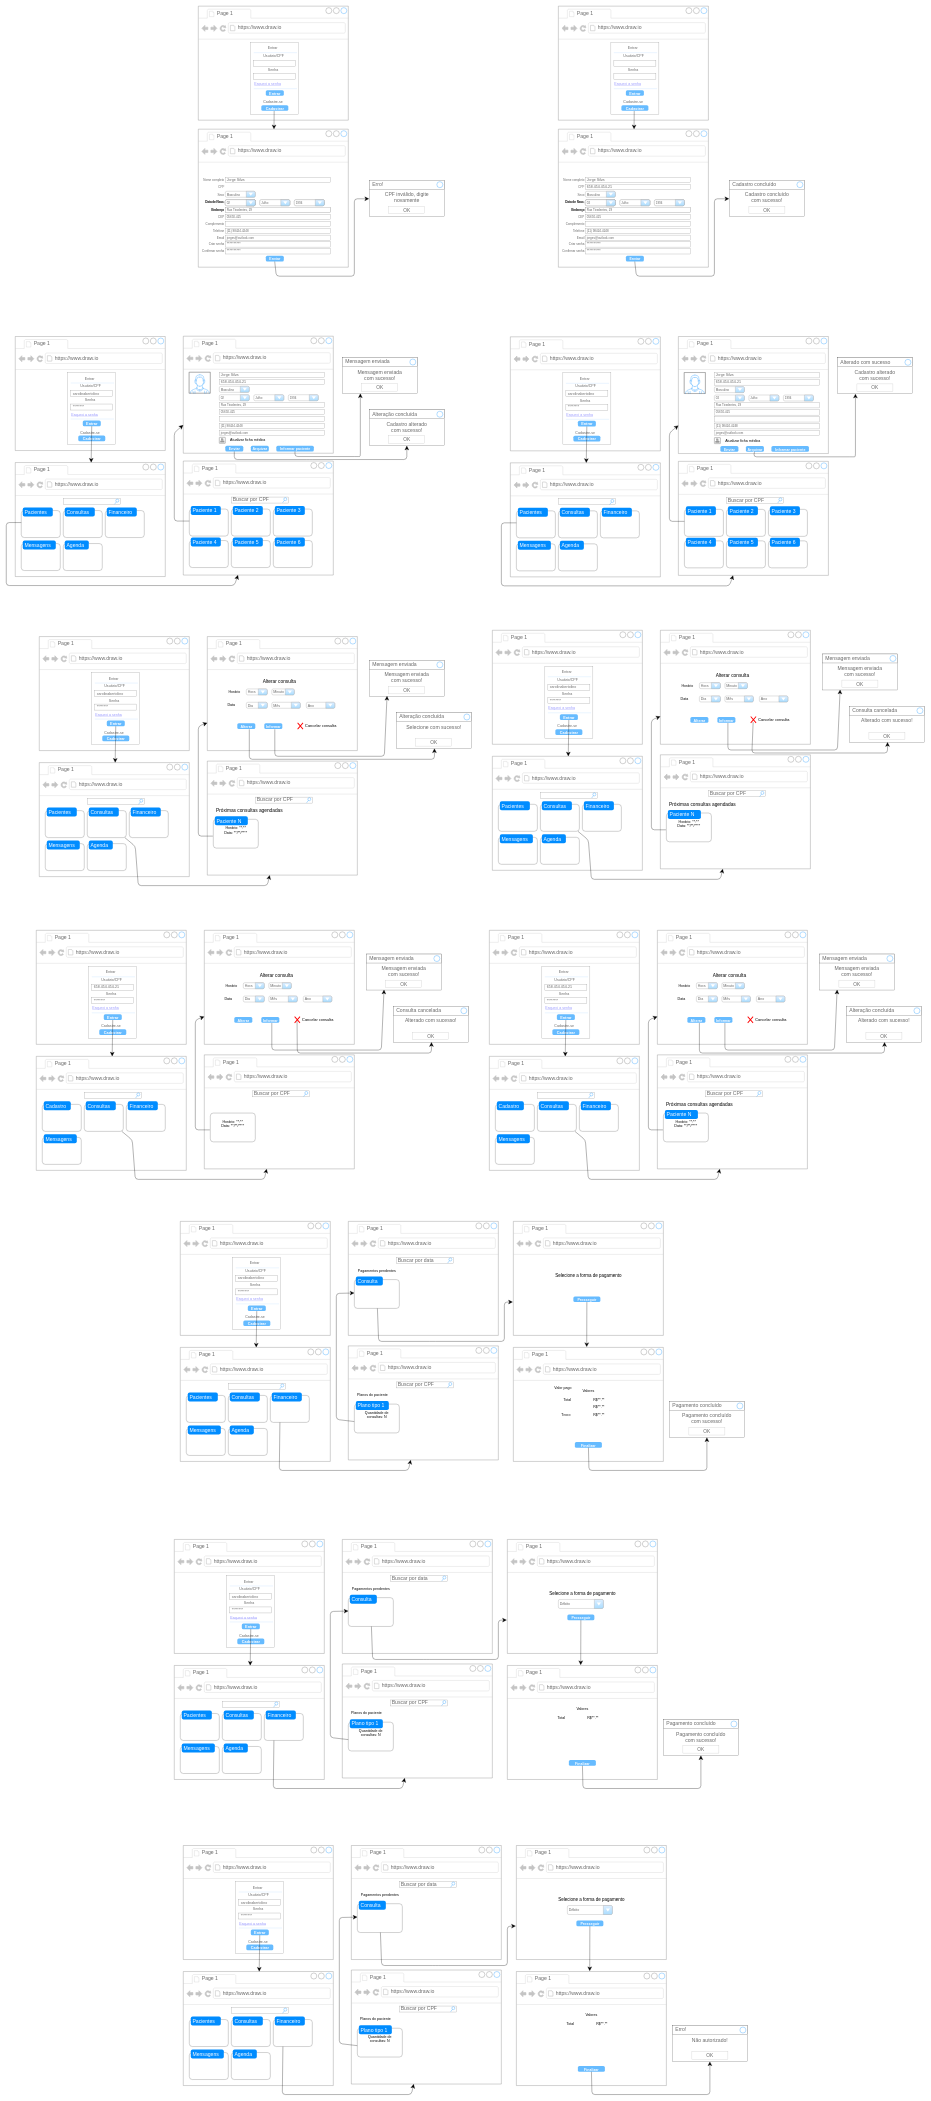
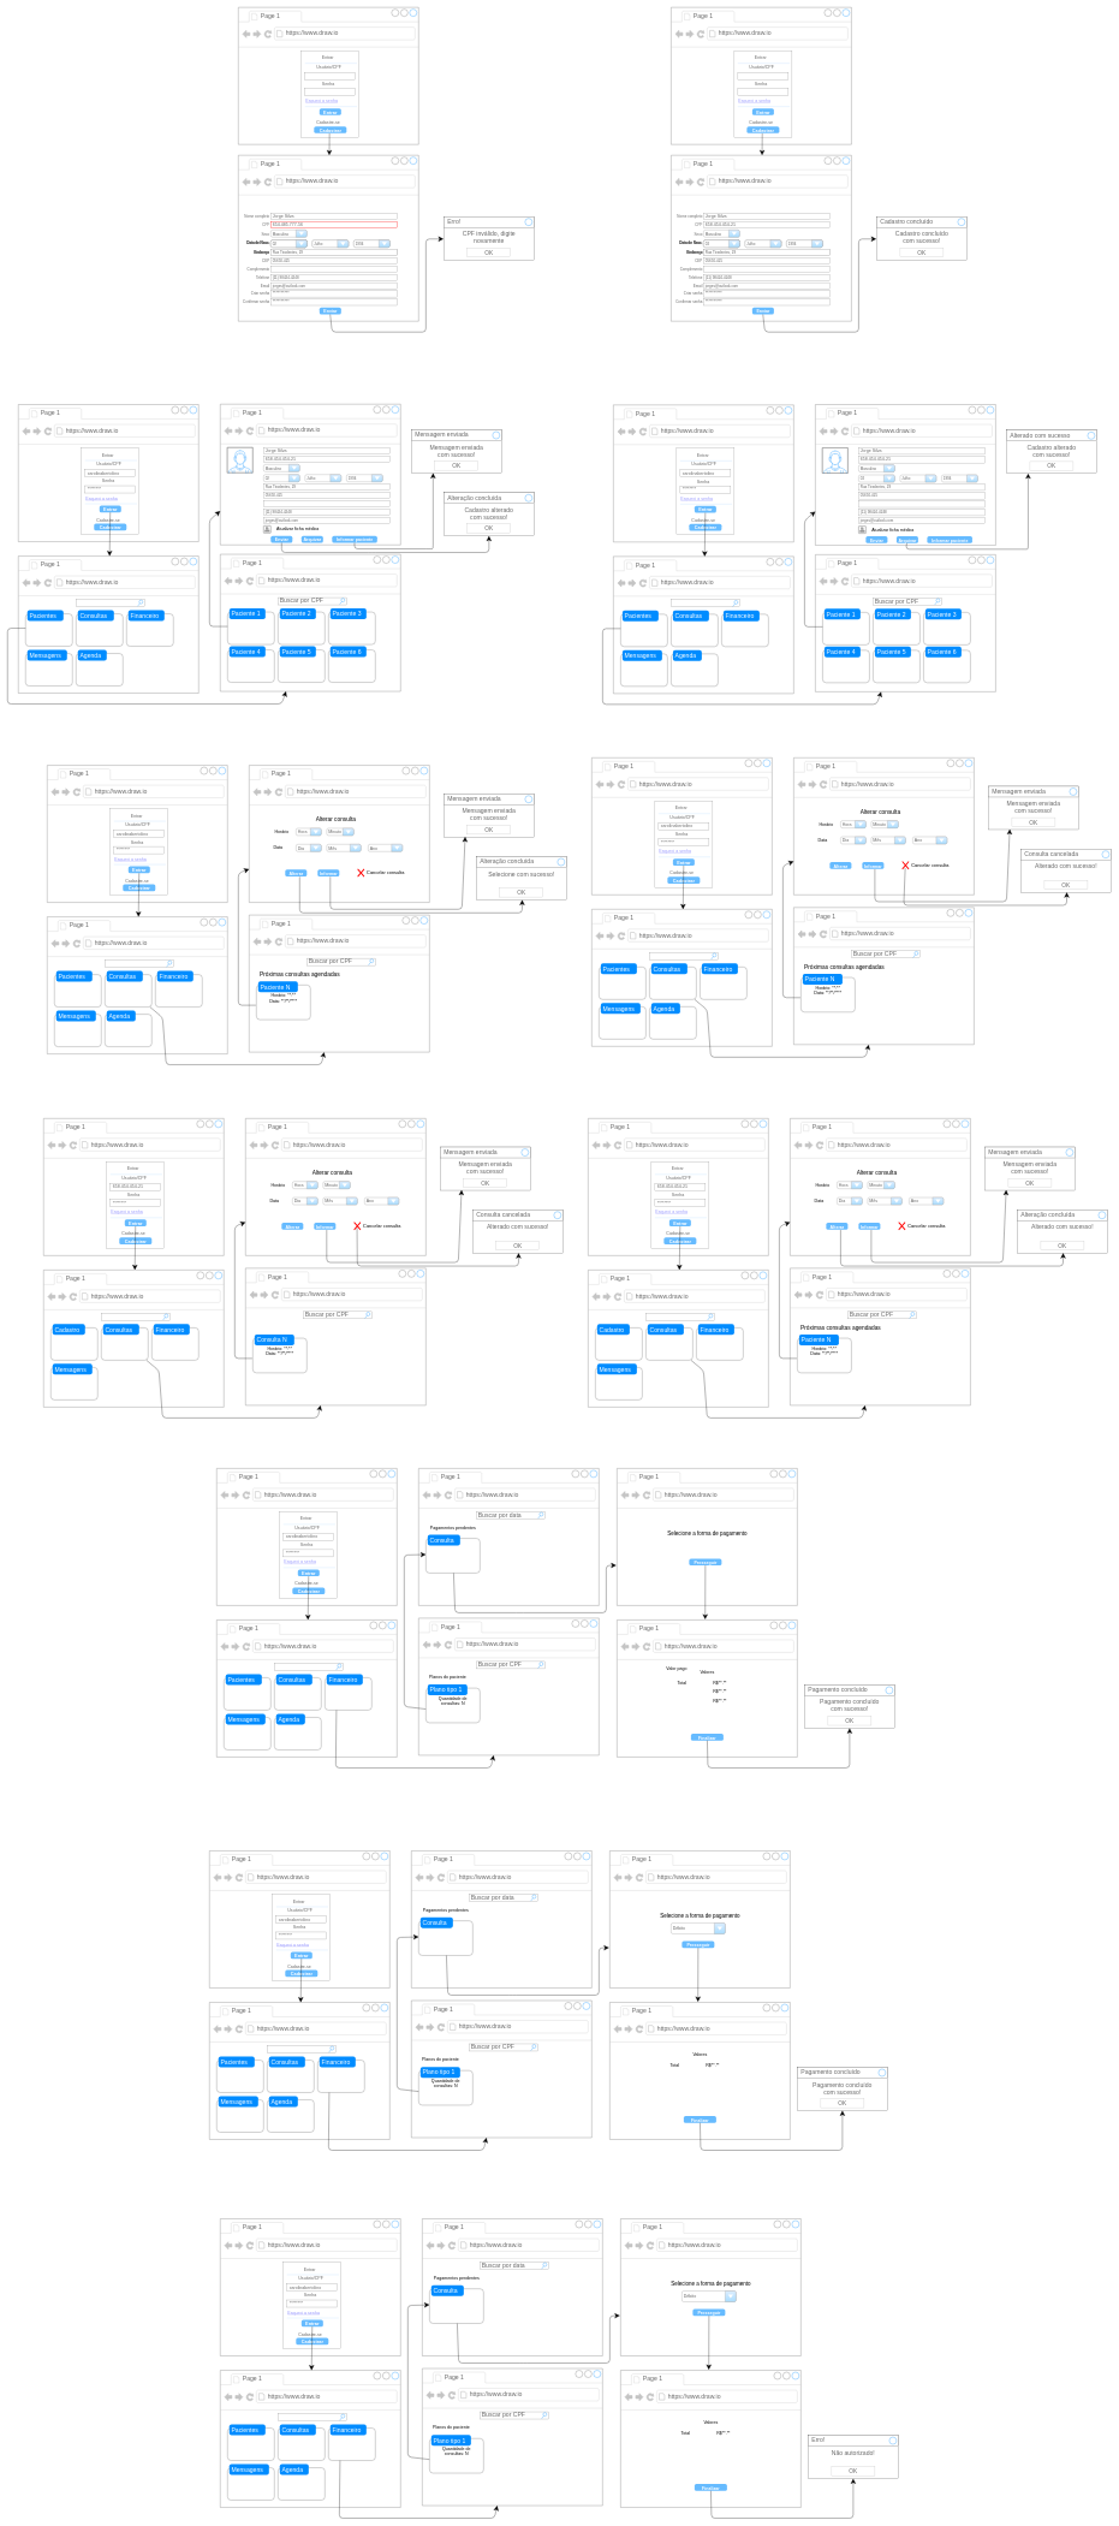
+ <mxCell id="21" value="654.485.777-56" style="strokeWidth=1;shadow=0;dashed=0;align=center;html=1;shape=mxgraph.mockup.forms.rrect;fillColor=#ffffff;rSize=0;fontColor=#666666;align=left;spacingLeft=3;strokeColor=#FF0000;" parent="17" vertex="1"><mxGeometry x="90" y="184" width="350" height="18" as="geometry" /></mxCell>
+ <mxCell id="439" value="Consulta N" style="shape=rect;strokeColor=none;fillColor=#008cff;strokeWidth=1;dashed=0;rounded=1;arcSize=20;fontColor=#ffffff;fontSize=17;spacing=2;spacingTop=-2;align=left;autosize=1;spacingLeft=4;resizeWidth=0;resizeHeight=0;perimeter=none;" parent="438" vertex="1"><mxGeometry x="5" width="110" height="30" as="geometry" /></mxCell>
- <mxCell id="586" value="Troco" style="text;html=1;align=center;verticalAlign=middle;resizable=0;points=[];autosize=1;strokeColor=none;" vertex="1" parent="580"><mxGeometry x="150" y="215" width="50" height="20" as="geometry" /></mxCell>
